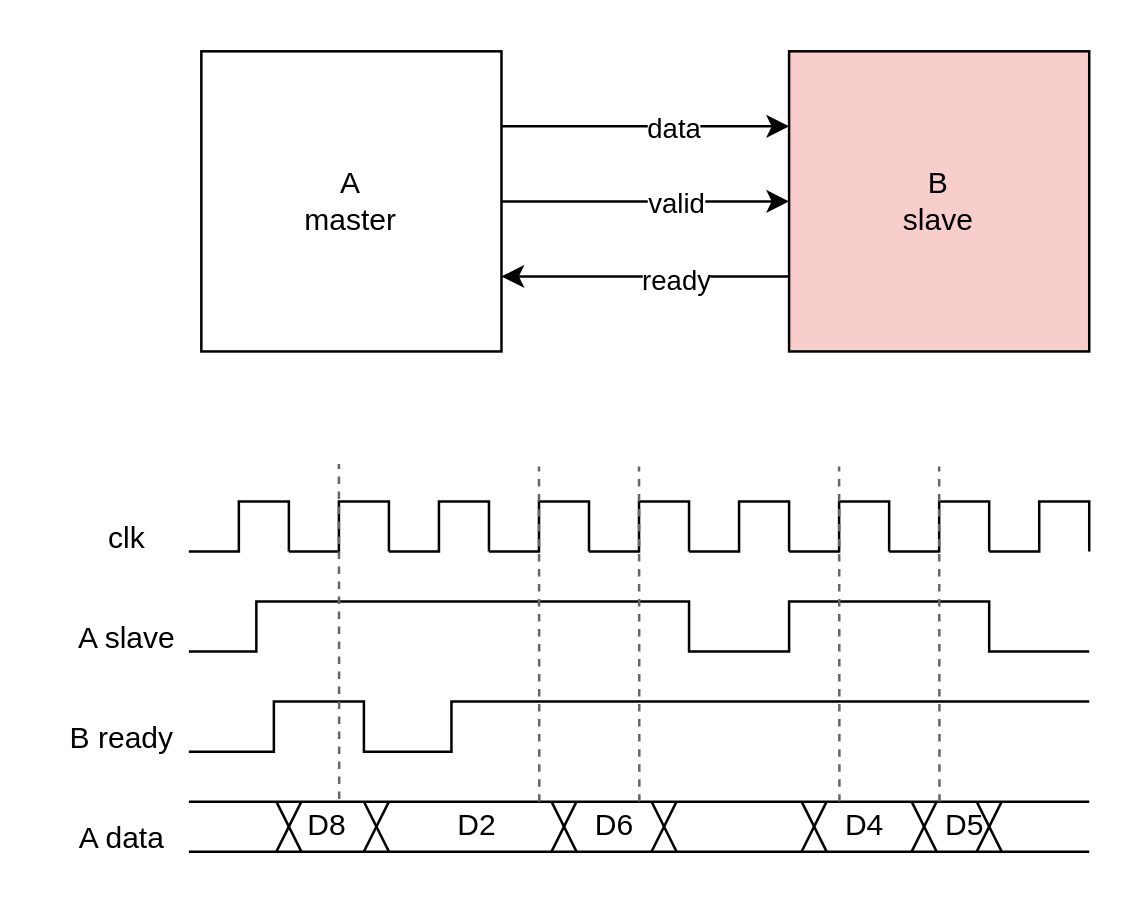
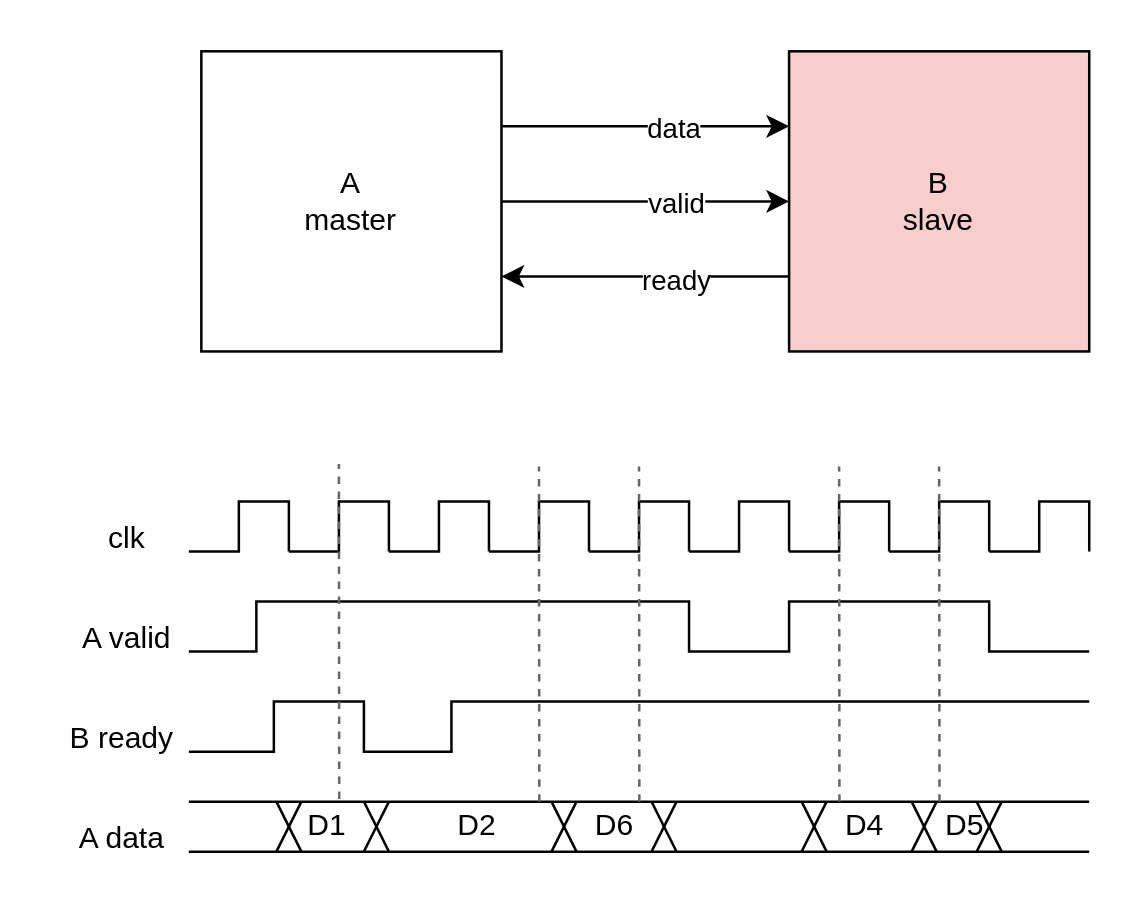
- <mxCell id="55" value="A slave" style="text;html=1;align=center;verticalAlign=middle;resizable=0;points=[];autosize=1;strokeColor=none;fillColor=none;" vertex="1" parent="1"><mxGeometry x="25" y="245" width="50" height="20" as="geometry" /></mxCell>
+ <mxCell id="55" value="A valid" style="text;html=1;align=center;verticalAlign=middle;resizable=0;points=[];autosize=1;strokeColor=none;fillColor=none;" vertex="1" parent="1"><mxGeometry x="25" y="245" width="50" height="20" as="geometry" /></mxCell>
- <mxCell id="44" value="D8" style="text;html=1;align=center;verticalAlign=middle;resizable=0;points=[];autosize=1;strokeColor=none;fillColor=none;" vertex="1" parent="1"><mxGeometry x="115" y="320" width="30" height="20" as="geometry" /></mxCell>
+ <mxCell id="44" value="D1" style="text;html=1;align=center;verticalAlign=middle;resizable=0;points=[];autosize=1;strokeColor=none;fillColor=none;" vertex="1" parent="1"><mxGeometry x="115" y="320" width="30" height="20" as="geometry" /></mxCell>
